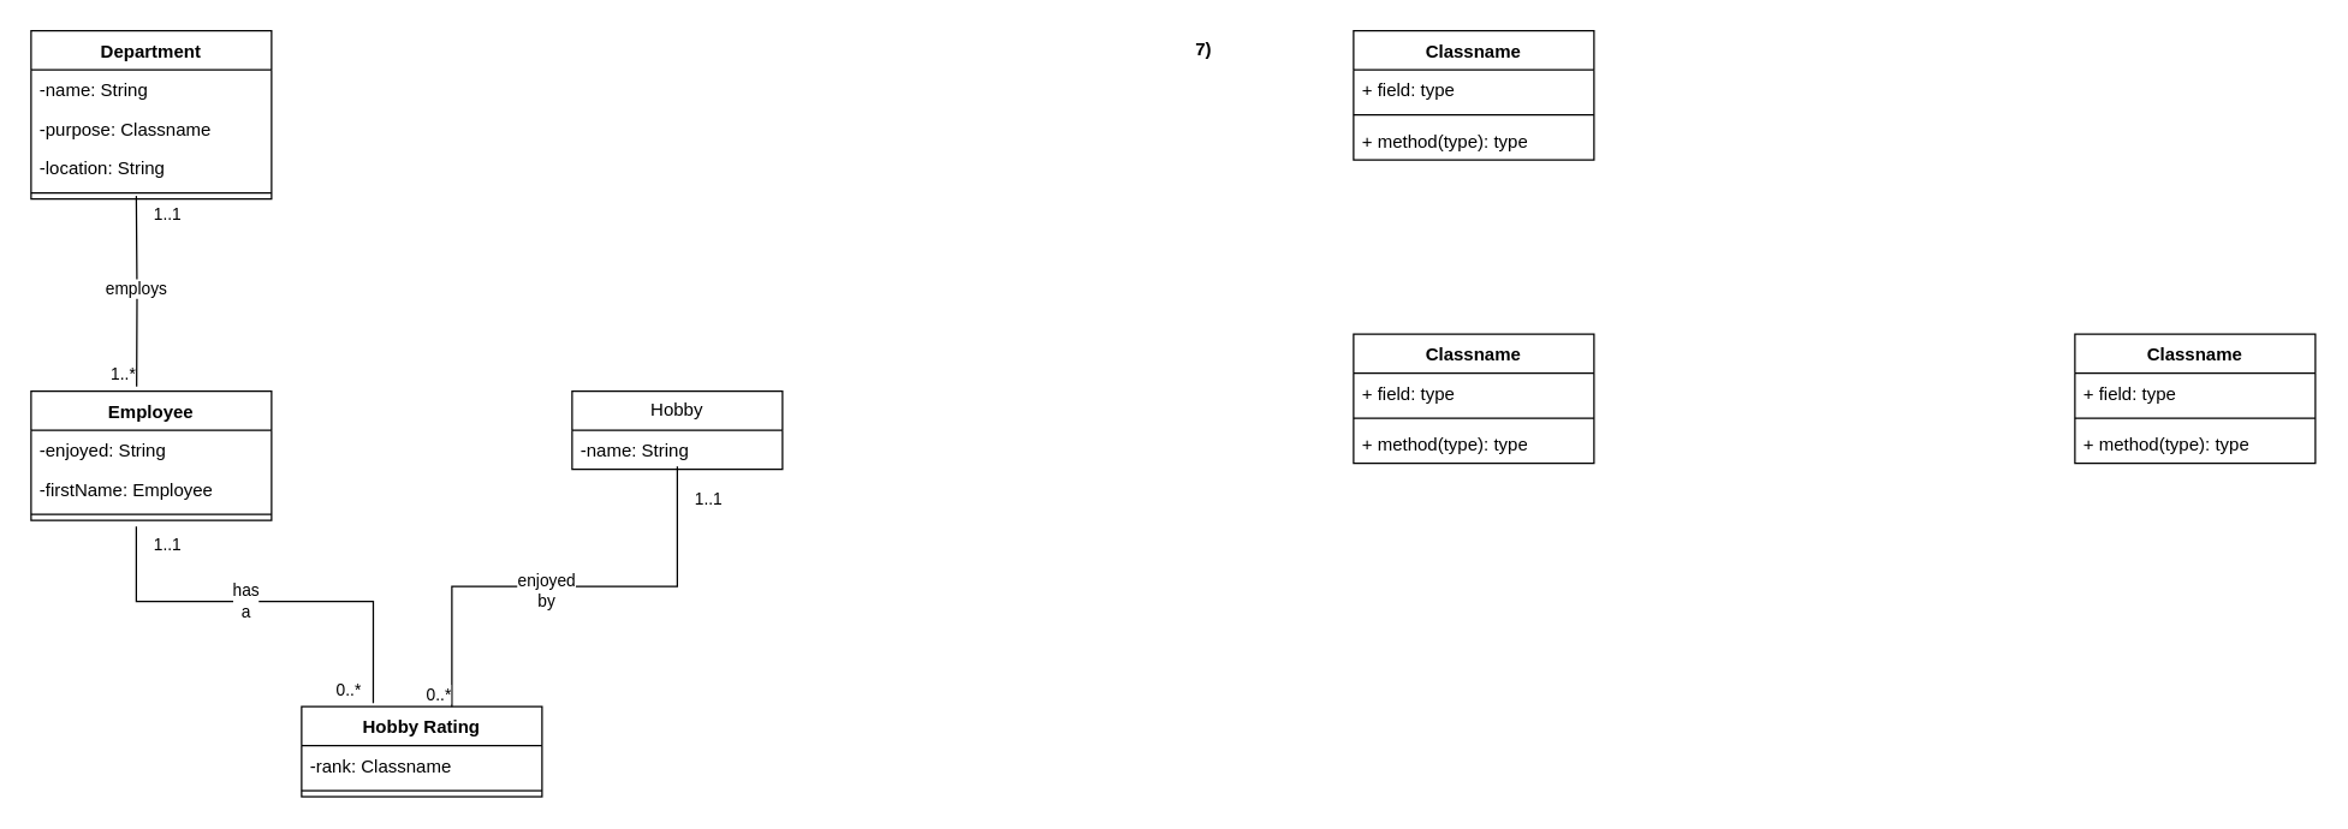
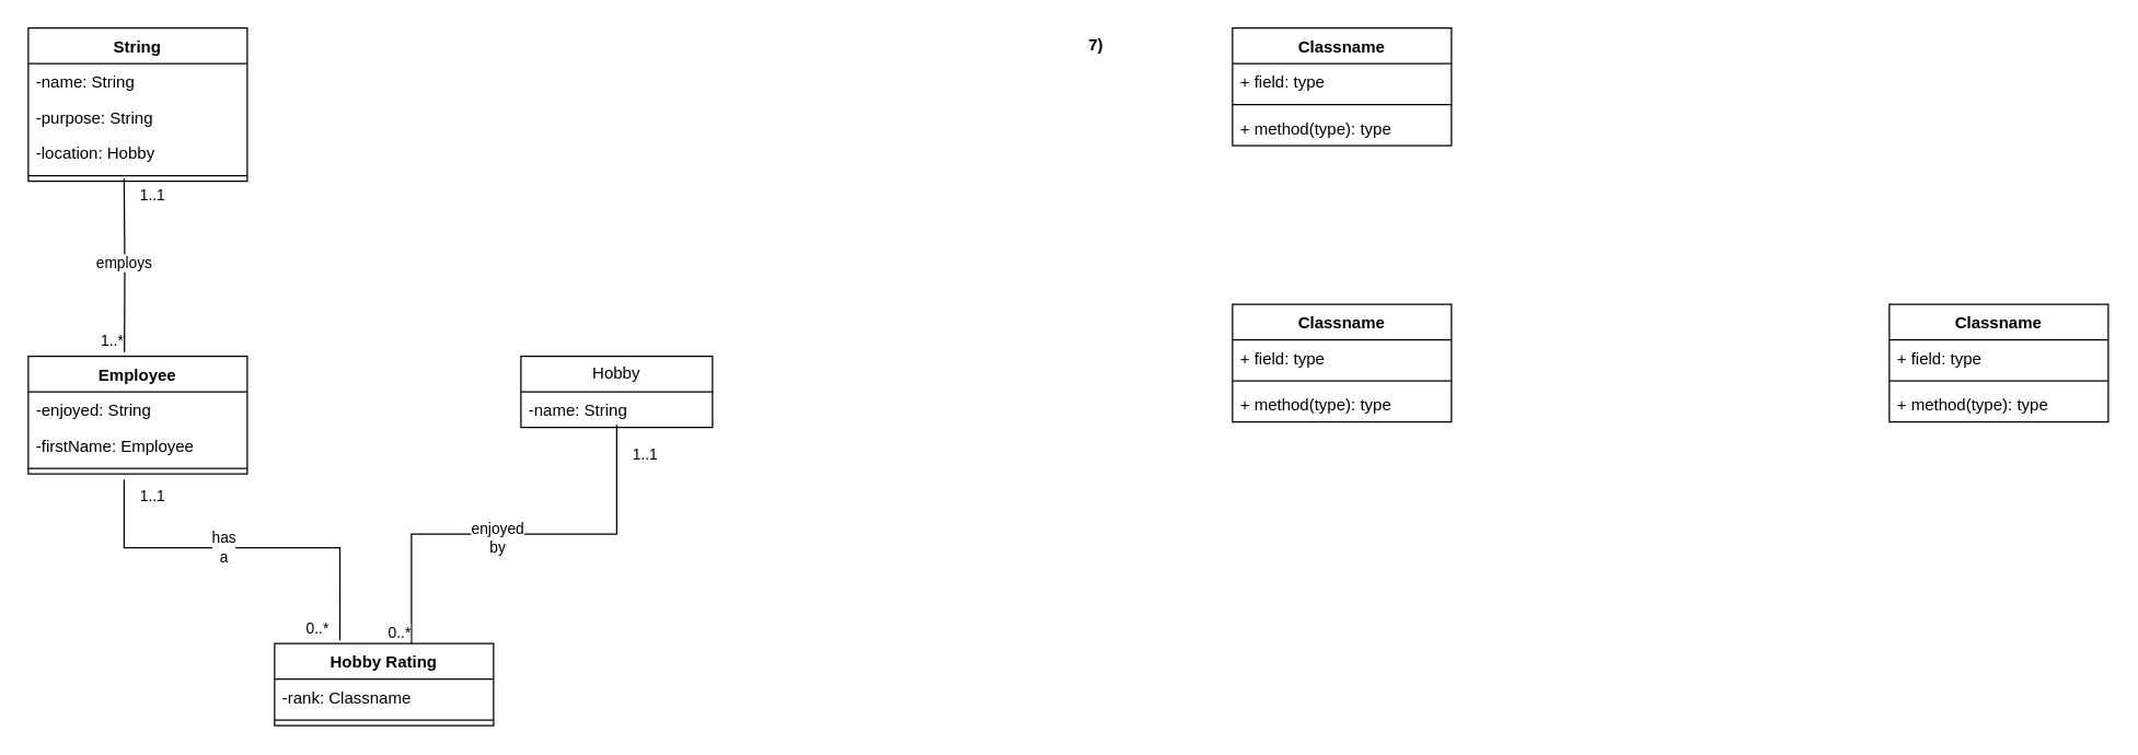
- <mxCell id="2" value="Department" style="swimlane;fontStyle=1;align=center;verticalAlign=top;childLayout=stackLayout;horizontal=1;startSize=26;horizontalStack=0;resizeParent=1;resizeParentMax=0;resizeLast=0;collapsible=1;marginBottom=0;whiteSpace=wrap;html=1;" vertex="1" parent="1"><mxGeometry x="20" y="20" width="160" height="112" as="geometry" /></mxCell>
+ <mxCell id="2" value="String" style="swimlane;fontStyle=1;align=center;verticalAlign=top;childLayout=stackLayout;horizontal=1;startSize=26;horizontalStack=0;resizeParent=1;resizeParentMax=0;resizeLast=0;collapsible=1;marginBottom=0;whiteSpace=wrap;html=1;" vertex="1" parent="1"><mxGeometry x="20" y="20" width="160" height="112" as="geometry" /></mxCell>
- <mxCell id="4" value="-purpose: Classname" style="text;strokeColor=none;fillColor=none;align=left;verticalAlign=top;spacingLeft=4;spacingRight=4;overflow=hidden;rotatable=0;points=[[0,0.5],[1,0.5]];portConstraint=eastwest;whiteSpace=wrap;html=1;" vertex="1" parent="2"><mxGeometry y="52" width="160" height="26" as="geometry" /></mxCell>
+ <mxCell id="4" value="-purpose: String" style="text;strokeColor=none;fillColor=none;align=left;verticalAlign=top;spacingLeft=4;spacingRight=4;overflow=hidden;rotatable=0;points=[[0,0.5],[1,0.5]];portConstraint=eastwest;whiteSpace=wrap;html=1;" vertex="1" parent="2"><mxGeometry y="52" width="160" height="26" as="geometry" /></mxCell>
- <mxCell id="5" value="-location: String" style="text;strokeColor=none;fillColor=none;align=left;verticalAlign=top;spacingLeft=4;spacingRight=4;overflow=hidden;rotatable=0;points=[[0,0.5],[1,0.5]];portConstraint=eastwest;whiteSpace=wrap;html=1;" vertex="1" parent="2"><mxGeometry y="78" width="160" height="26" as="geometry" /></mxCell>
+ <mxCell id="5" value="-location: Hobby" style="text;strokeColor=none;fillColor=none;align=left;verticalAlign=top;spacingLeft=4;spacingRight=4;overflow=hidden;rotatable=0;points=[[0,0.5],[1,0.5]];portConstraint=eastwest;whiteSpace=wrap;html=1;" vertex="1" parent="2"><mxGeometry y="78" width="160" height="26" as="geometry" /></mxCell>
